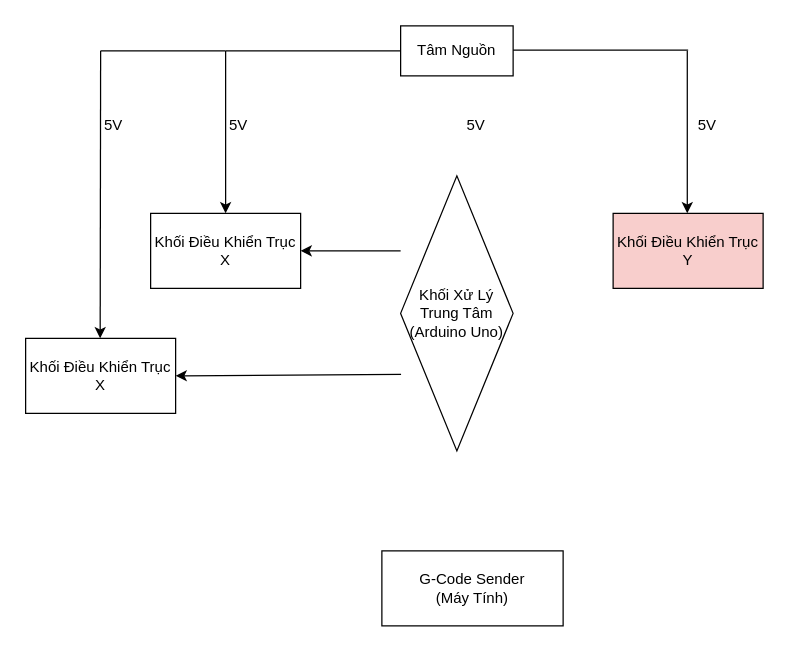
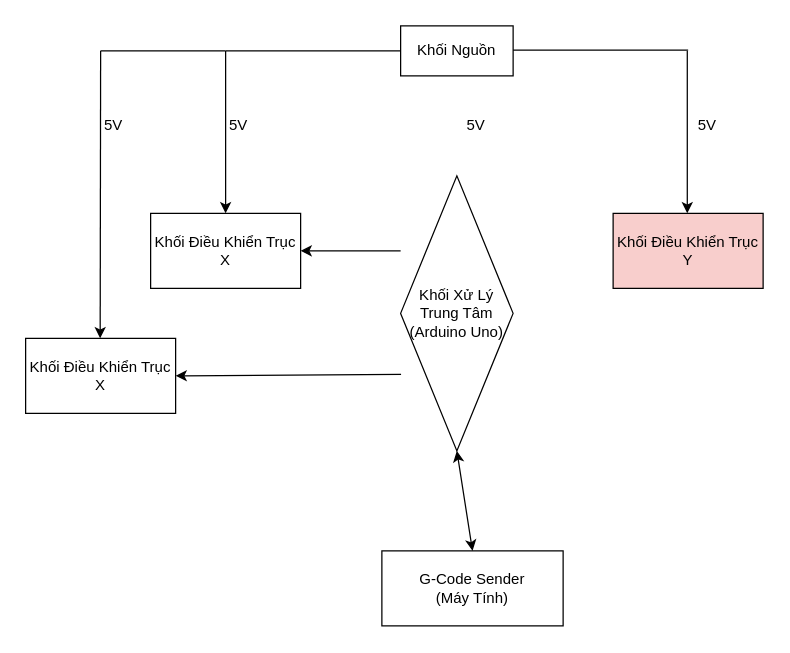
- <mxCell id="2" value="Tâm Nguồn" style="rounded=0;whiteSpace=wrap;html=1;" vertex="1" parent="1"><mxGeometry x="320" y="20" width="90" height="40" as="geometry" /></mxCell>
+ <mxCell id="2" value="Khối Nguồn" style="rounded=0;whiteSpace=wrap;html=1;" vertex="1" parent="1"><mxGeometry x="320" y="20" width="90" height="40" as="geometry" /></mxCell>
+ <mxCell id="6" value="" style="endArrow=classic;startArrow=classic;html=1;rounded=0;exitX=0.5;exitY=0;exitDx=0;exitDy=0;entryX=1;entryY=0.5;entryDx=0;entryDy=0;" edge="1" parent="1" source="5" target="3"><mxGeometry width="50" height="50" relative="1" as="geometry"><mxPoint x="370" y="430" as="sourcePoint" /><mxPoint x="420" y="380" as="targetPoint" /></mxGeometry></mxCell>
